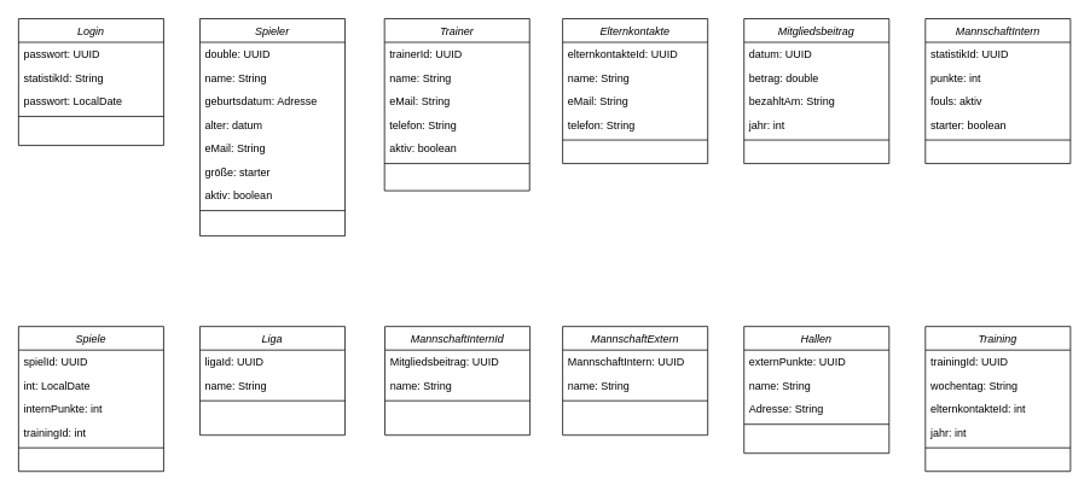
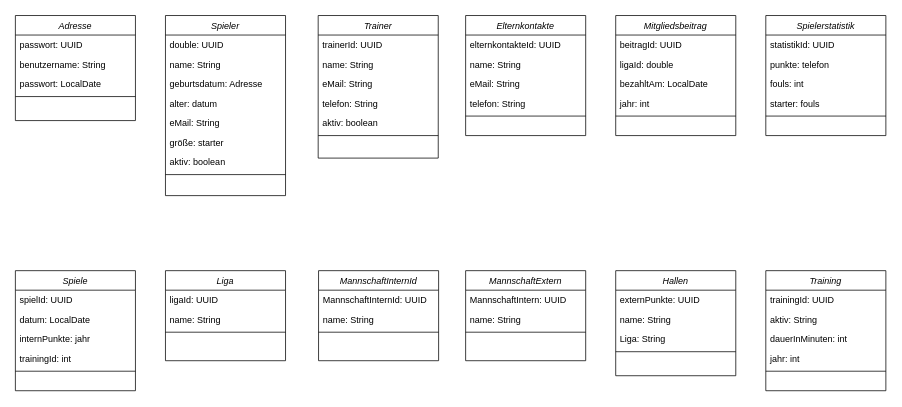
- <mxCell id="18" value="Login" style="swimlane;fontStyle=2;align=center;verticalAlign=top;childLayout=stackLayout;horizontal=1;startSize=26;horizontalStack=0;resizeParent=1;resizeLast=0;collapsible=1;marginBottom=0;rounded=0;shadow=0;strokeWidth=1;" vertex="1" parent="1"><mxGeometry x="20" y="20" width="160" height="140" as="geometry"><mxRectangle x="230" y="140" width="160" height="26" as="alternateBounds" /></mxGeometry></mxCell>
+ <mxCell id="18" value="Adresse" style="swimlane;fontStyle=2;align=center;verticalAlign=top;childLayout=stackLayout;horizontal=1;startSize=26;horizontalStack=0;resizeParent=1;resizeLast=0;collapsible=1;marginBottom=0;rounded=0;shadow=0;strokeWidth=1;" vertex="1" parent="1"><mxGeometry x="20" y="20" width="160" height="140" as="geometry"><mxRectangle x="230" y="140" width="160" height="26" as="alternateBounds" /></mxGeometry></mxCell>
- <mxCell id="35" value="MannschaftIntern" style="swimlane;fontStyle=2;align=center;verticalAlign=top;childLayout=stackLayout;horizontal=1;startSize=26;horizontalStack=0;resizeParent=1;resizeLast=0;collapsible=1;marginBottom=0;rounded=0;shadow=0;strokeWidth=1;" vertex="1" parent="1"><mxGeometry x="1020" y="20" width="160" height="160" as="geometry"><mxRectangle x="230" y="140" width="160" height="26" as="alternateBounds" /></mxGeometry></mxCell>
+ <mxCell id="35" value="Spielerstatistik" style="swimlane;fontStyle=2;align=center;verticalAlign=top;childLayout=stackLayout;horizontal=1;startSize=26;horizontalStack=0;resizeParent=1;resizeLast=0;collapsible=1;marginBottom=0;rounded=0;shadow=0;strokeWidth=1;" vertex="1" parent="1"><mxGeometry x="1020" y="20" width="160" height="160" as="geometry"><mxRectangle x="230" y="140" width="160" height="26" as="alternateBounds" /></mxGeometry></mxCell>
- <mxCell id="30" value="datum: UUID" style="text;align=left;verticalAlign=top;spacingLeft=4;spacingRight=4;overflow=hidden;rotatable=0;points=[[0,0.5],[1,0.5]];portConstraint=eastwest;" vertex="1" parent="29"><mxGeometry y="26" width="160" height="26" as="geometry" /></mxCell>
+ <mxCell id="30" value="beitragId: UUID" style="text;align=left;verticalAlign=top;spacingLeft=4;spacingRight=4;overflow=hidden;rotatable=0;points=[[0,0.5],[1,0.5]];portConstraint=eastwest;" vertex="1" parent="29"><mxGeometry y="26" width="160" height="26" as="geometry" /></mxCell>
- <mxCell id="20" value="statistikId: String" style="text;align=left;verticalAlign=top;spacingLeft=4;spacingRight=4;overflow=hidden;rotatable=0;points=[[0,0.5],[1,0.5]];portConstraint=eastwest;" vertex="1" parent="18"><mxGeometry y="52" width="160" height="26" as="geometry" /></mxCell>
+ <mxCell id="20" value="benutzername: String" style="text;align=left;verticalAlign=top;spacingLeft=4;spacingRight=4;overflow=hidden;rotatable=0;points=[[0,0.5],[1,0.5]];portConstraint=eastwest;" vertex="1" parent="18"><mxGeometry y="52" width="160" height="26" as="geometry" /></mxCell>
- <mxCell id="31" value="betrag: double" style="text;align=left;verticalAlign=top;spacingLeft=4;spacingRight=4;overflow=hidden;rotatable=0;points=[[0,0.5],[1,0.5]];portConstraint=eastwest;" vertex="1" parent="29"><mxGeometry y="52" width="160" height="26" as="geometry" /></mxCell>
+ <mxCell id="31" value="ligaId: double" style="text;align=left;verticalAlign=top;spacingLeft=4;spacingRight=4;overflow=hidden;rotatable=0;points=[[0,0.5],[1,0.5]];portConstraint=eastwest;" vertex="1" parent="29"><mxGeometry y="52" width="160" height="26" as="geometry" /></mxCell>
- <mxCell id="37" value="punkte: int" style="text;align=left;verticalAlign=top;spacingLeft=4;spacingRight=4;overflow=hidden;rotatable=0;points=[[0,0.5],[1,0.5]];portConstraint=eastwest;" vertex="1" parent="35"><mxGeometry y="52" width="160" height="26" as="geometry" /></mxCell>
+ <mxCell id="37" value="punkte: telefon" style="text;align=left;verticalAlign=top;spacingLeft=4;spacingRight=4;overflow=hidden;rotatable=0;points=[[0,0.5],[1,0.5]];portConstraint=eastwest;" vertex="1" parent="35"><mxGeometry y="52" width="160" height="26" as="geometry" /></mxCell>
- <mxCell id="32" value="bezahltAm: String" style="text;align=left;verticalAlign=top;spacingLeft=4;spacingRight=4;overflow=hidden;rotatable=0;points=[[0,0.5],[1,0.5]];portConstraint=eastwest;" vertex="1" parent="29"><mxGeometry y="78" width="160" height="26" as="geometry" /></mxCell>
+ <mxCell id="32" value="bezahltAm: LocalDate" style="text;align=left;verticalAlign=top;spacingLeft=4;spacingRight=4;overflow=hidden;rotatable=0;points=[[0,0.5],[1,0.5]];portConstraint=eastwest;" vertex="1" parent="29"><mxGeometry y="78" width="160" height="26" as="geometry" /></mxCell>
- <mxCell id="38" value="fouls: aktiv" style="text;align=left;verticalAlign=top;spacingLeft=4;spacingRight=4;overflow=hidden;rotatable=0;points=[[0,0.5],[1,0.5]];portConstraint=eastwest;" vertex="1" parent="35"><mxGeometry y="78" width="160" height="26" as="geometry" /></mxCell>
+ <mxCell id="38" value="fouls: int" style="text;align=left;verticalAlign=top;spacingLeft=4;spacingRight=4;overflow=hidden;rotatable=0;points=[[0,0.5],[1,0.5]];portConstraint=eastwest;" vertex="1" parent="35"><mxGeometry y="78" width="160" height="26" as="geometry" /></mxCell>
- <mxCell id="39" value="starter: boolean" style="text;align=left;verticalAlign=top;spacingLeft=4;spacingRight=4;overflow=hidden;rotatable=0;points=[[0,0.5],[1,0.5]];portConstraint=eastwest;" vertex="1" parent="35"><mxGeometry y="104" width="160" height="26" as="geometry" /></mxCell>
+ <mxCell id="39" value="starter: fouls" style="text;align=left;verticalAlign=top;spacingLeft=4;spacingRight=4;overflow=hidden;rotatable=0;points=[[0,0.5],[1,0.5]];portConstraint=eastwest;" vertex="1" parent="35"><mxGeometry y="104" width="160" height="26" as="geometry" /></mxCell>
- <mxCell id="52" value="Mitgliedsbeitrag: UUID" style="text;align=left;verticalAlign=top;spacingLeft=4;spacingRight=4;overflow=hidden;rotatable=0;points=[[0,0.5],[1,0.5]];portConstraint=eastwest;" vertex="1" parent="51"><mxGeometry y="26" width="160" height="26" as="geometry" /></mxCell>
+ <mxCell id="52" value="MannschaftInternId: UUID" style="text;align=left;verticalAlign=top;spacingLeft=4;spacingRight=4;overflow=hidden;rotatable=0;points=[[0,0.5],[1,0.5]];portConstraint=eastwest;" vertex="1" parent="51"><mxGeometry y="26" width="160" height="26" as="geometry" /></mxCell>
- <mxCell id="43" value="int: LocalDate" style="text;align=left;verticalAlign=top;spacingLeft=4;spacingRight=4;overflow=hidden;rotatable=0;points=[[0,0.5],[1,0.5]];portConstraint=eastwest;" vertex="1" parent="41"><mxGeometry y="52" width="160" height="26" as="geometry" /></mxCell>
+ <mxCell id="43" value="datum: LocalDate" style="text;align=left;verticalAlign=top;spacingLeft=4;spacingRight=4;overflow=hidden;rotatable=0;points=[[0,0.5],[1,0.5]];portConstraint=eastwest;" vertex="1" parent="41"><mxGeometry y="52" width="160" height="26" as="geometry" /></mxCell>
- <mxCell id="66" value="wochentag: String" style="text;align=left;verticalAlign=top;spacingLeft=4;spacingRight=4;overflow=hidden;rotatable=0;points=[[0,0.5],[1,0.5]];portConstraint=eastwest;" vertex="1" parent="64"><mxGeometry y="52" width="160" height="26" as="geometry" /></mxCell>
+ <mxCell id="66" value="aktiv: String" style="text;align=left;verticalAlign=top;spacingLeft=4;spacingRight=4;overflow=hidden;rotatable=0;points=[[0,0.5],[1,0.5]];portConstraint=eastwest;" vertex="1" parent="64"><mxGeometry y="52" width="160" height="26" as="geometry" /></mxCell>
- <mxCell id="44" value="internPunkte: int" style="text;align=left;verticalAlign=top;spacingLeft=4;spacingRight=4;overflow=hidden;rotatable=0;points=[[0,0.5],[1,0.5]];portConstraint=eastwest;" vertex="1" parent="41"><mxGeometry y="78" width="160" height="26" as="geometry" /></mxCell>
+ <mxCell id="44" value="internPunkte: jahr" style="text;align=left;verticalAlign=top;spacingLeft=4;spacingRight=4;overflow=hidden;rotatable=0;points=[[0,0.5],[1,0.5]];portConstraint=eastwest;" vertex="1" parent="41"><mxGeometry y="78" width="160" height="26" as="geometry" /></mxCell>
- <mxCell id="62" value="Adresse: String" style="text;align=left;verticalAlign=top;spacingLeft=4;spacingRight=4;overflow=hidden;rotatable=0;points=[[0,0.5],[1,0.5]];portConstraint=eastwest;" vertex="1" parent="59"><mxGeometry y="78" width="160" height="26" as="geometry" /></mxCell>
+ <mxCell id="62" value="Liga: String" style="text;align=left;verticalAlign=top;spacingLeft=4;spacingRight=4;overflow=hidden;rotatable=0;points=[[0,0.5],[1,0.5]];portConstraint=eastwest;" vertex="1" parent="59"><mxGeometry y="78" width="160" height="26" as="geometry" /></mxCell>
- <mxCell id="67" value="elternkontakteId: int" style="text;align=left;verticalAlign=top;spacingLeft=4;spacingRight=4;overflow=hidden;rotatable=0;points=[[0,0.5],[1,0.5]];portConstraint=eastwest;" vertex="1" parent="64"><mxGeometry y="78" width="160" height="26" as="geometry" /></mxCell>
+ <mxCell id="67" value="dauerInMinuten: int" style="text;align=left;verticalAlign=top;spacingLeft=4;spacingRight=4;overflow=hidden;rotatable=0;points=[[0,0.5],[1,0.5]];portConstraint=eastwest;" vertex="1" parent="64"><mxGeometry y="78" width="160" height="26" as="geometry" /></mxCell>
